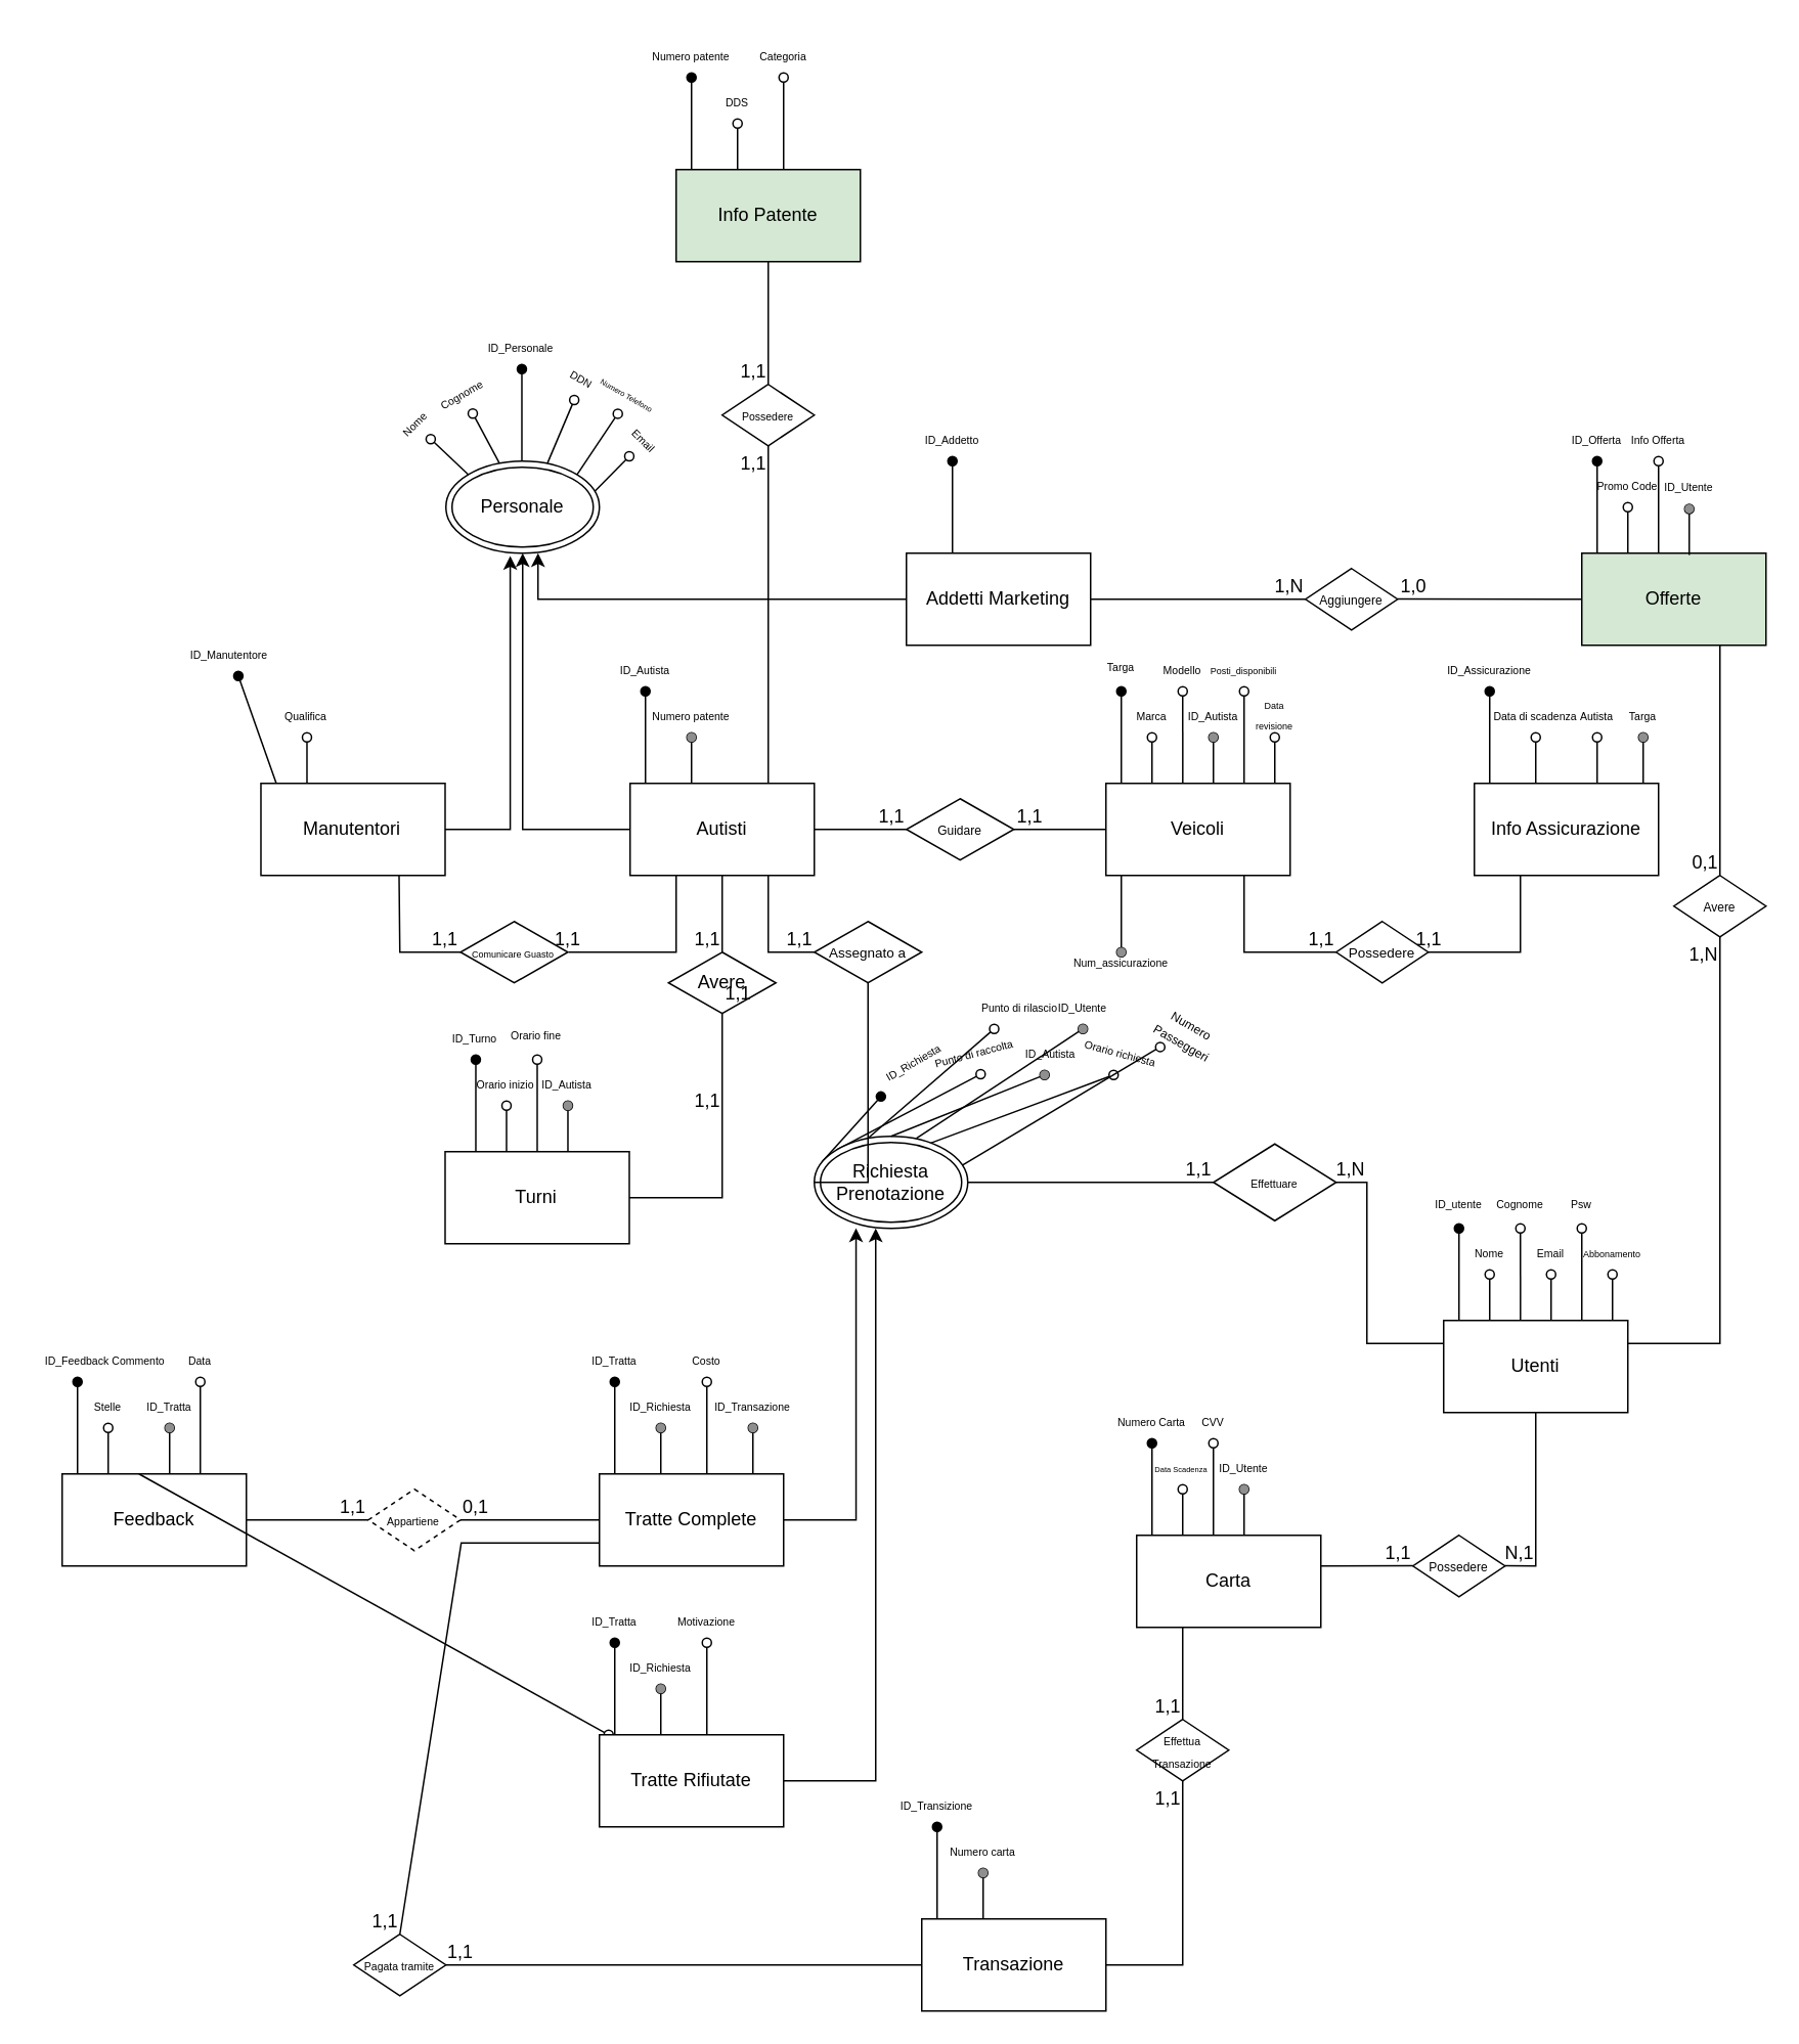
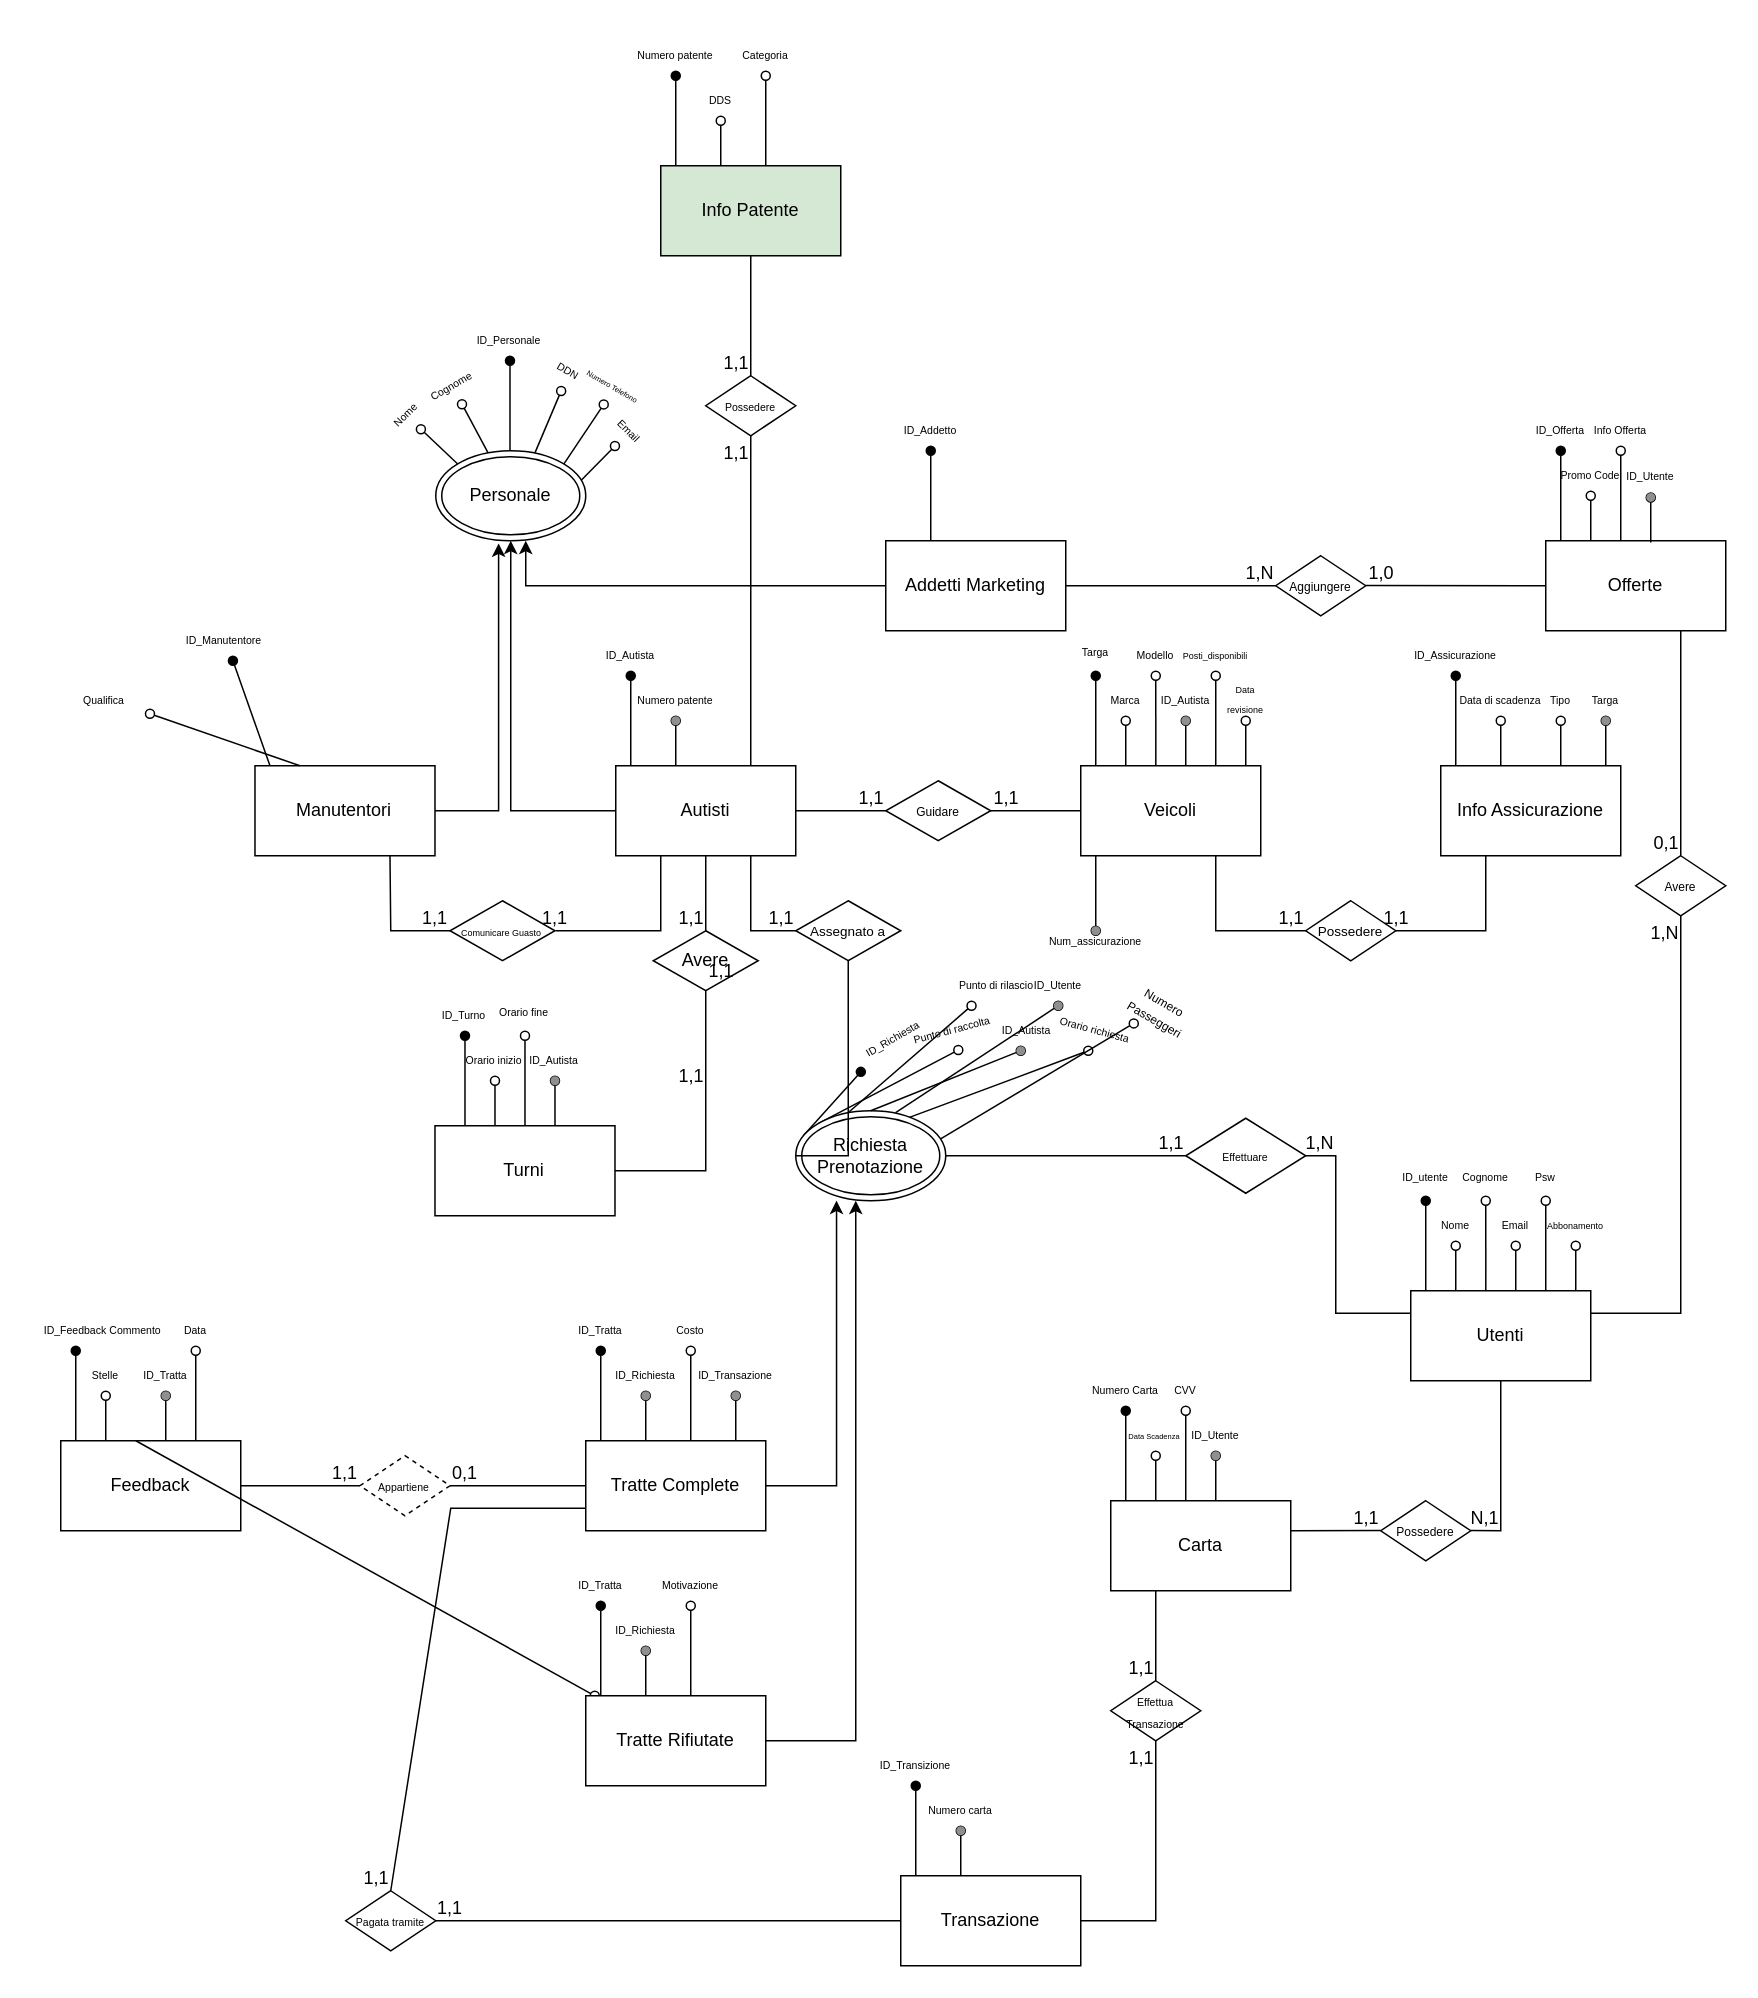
- <mxCell id="113" value="Offerte" style="rounded=0;whiteSpace=wrap;html=1;fillColor=#d5e8d4;" parent="1" vertex="1"><mxGeometry x="1030" y="360" width="120" height="60" as="geometry" /></mxCell>
+ <mxCell id="113" value="Offerte" style="rounded=0;whiteSpace=wrap;html=1;" parent="1" vertex="1"><mxGeometry x="1030" y="360" width="120" height="60" as="geometry" /></mxCell>
- <mxCell id="99" value="&lt;span style=&quot;font-size: 7px;&quot;&gt;Qualifica&lt;br&gt;&lt;/span&gt;" style="text;html=1;strokeColor=none;fillColor=none;align=center;verticalAlign=middle;whiteSpace=wrap;rounded=0;" parent="1" vertex="1"><mxGeometry x="169.49" y="450" width="60" height="30" as="geometry" /></mxCell>
+ <mxCell id="99" value="&lt;span style=&quot;font-size: 7px;&quot;&gt;Qualifica&lt;br&gt;&lt;/span&gt;" style="text;html=1;strokeColor=none;fillColor=none;align=center;verticalAlign=middle;whiteSpace=wrap;rounded=0;" parent="1" vertex="1"><mxGeometry x="39.49" y="450" width="60" height="30" as="geometry" /></mxCell>
- <mxCell id="221" value="&lt;font style=&quot;font-size: 7px;&quot;&gt;Autista&lt;/font&gt;" style="text;html=1;strokeColor=none;fillColor=none;align=center;verticalAlign=middle;whiteSpace=wrap;rounded=0;" vertex="1" parent="1"><mxGeometry x="1010" y="450" width="60" height="30" as="geometry" /></mxCell>
+ <mxCell id="221" value="&lt;font style=&quot;font-size: 7px;&quot;&gt;Tipo&lt;/font&gt;" style="text;html=1;strokeColor=none;fillColor=none;align=center;verticalAlign=middle;whiteSpace=wrap;rounded=0;" vertex="1" parent="1"><mxGeometry x="1010" y="450" width="60" height="30" as="geometry" /></mxCell>
